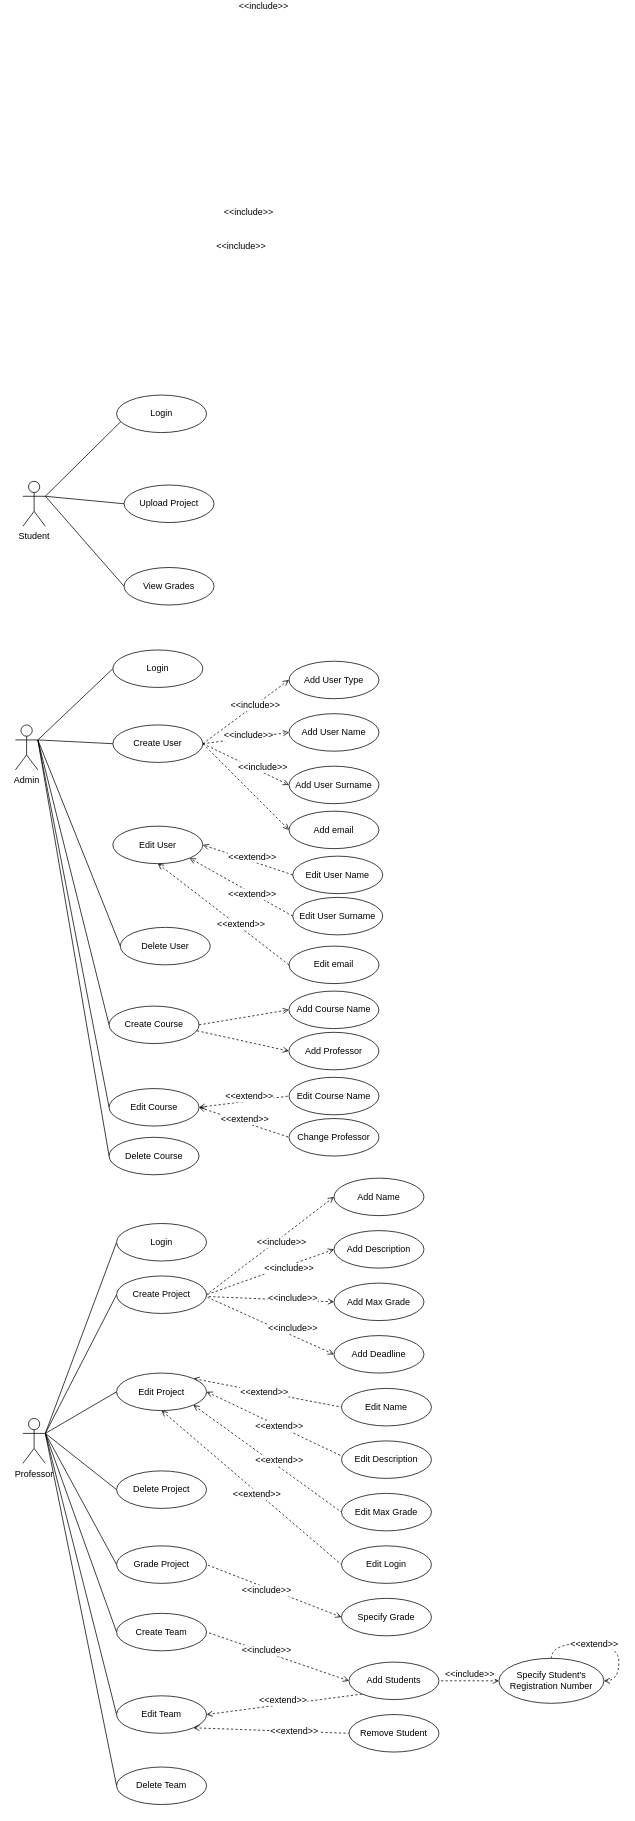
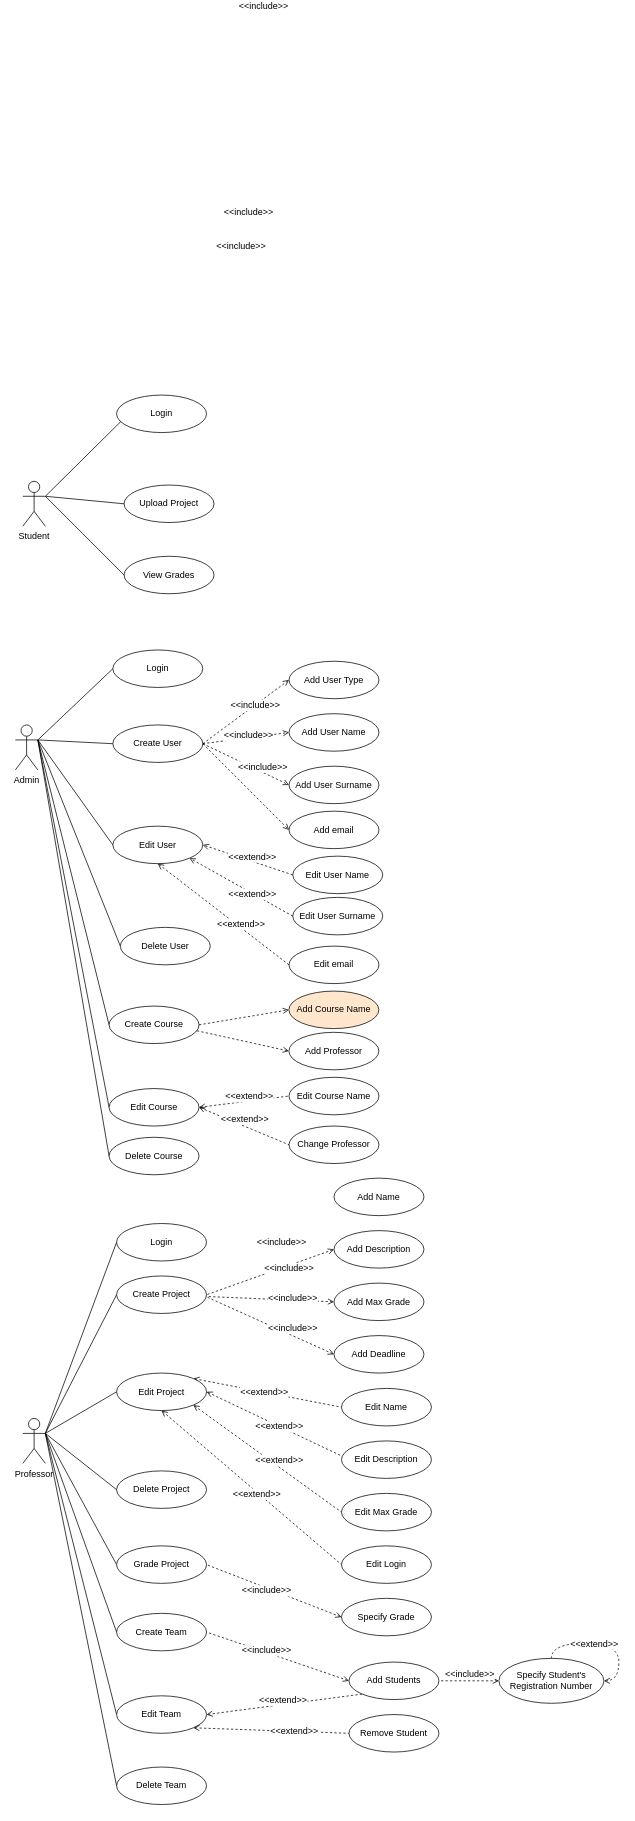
- <mxCell id="51" value="View Grades" style="ellipse;whiteSpace=wrap;html=1;" parent="1" vertex="1"><mxGeometry x="165" y="250" width="120" height="50" as="geometry" /></mxCell>
+ <mxCell id="51" value="View Grades" style="ellipse;whiteSpace=wrap;html=1;" parent="1" vertex="1"><mxGeometry x="165" y="235" width="120" height="50" as="geometry" /></mxCell>
+ <mxCell id="54" style="edgeStyle=none;rounded=0;orthogonalLoop=1;jettySize=auto;html=1;exitX=1;exitY=0.333;exitDx=0;exitDy=0;exitPerimeter=0;entryX=0;entryY=0.5;entryDx=0;entryDy=0;startArrow=none;startFill=0;endArrow=none;endFill=0;" parent="1" source="59" target="67" edge="1"><mxGeometry relative="1" as="geometry" /></mxCell>
- <mxCell id="102" value="Add Course Name" style="ellipse;whiteSpace=wrap;html=1;" vertex="1" parent="1"><mxGeometry x="384.845" y="815" width="120" height="50" as="geometry" /></mxCell>
+ <mxCell id="102" value="Add Course Name" style="ellipse;whiteSpace=wrap;html=1;fillColor=#ffe6cc;" vertex="1" parent="1"><mxGeometry x="384.845" y="815" width="120" height="50" as="geometry" /></mxCell>
- <mxCell id="107" value="Change Professor" style="ellipse;whiteSpace=wrap;html=1;" vertex="1" parent="1"><mxGeometry x="385" y="985" width="120" height="50" as="geometry" /></mxCell>
+ <mxCell id="107" value="Change Professor" style="ellipse;whiteSpace=wrap;html=1;" vertex="1" parent="1"><mxGeometry x="385" y="995" width="120" height="50" as="geometry" /></mxCell>
- <mxCell id="25" style="edgeStyle=none;rounded=0;orthogonalLoop=1;jettySize=auto;html=1;exitX=0;exitY=0.5;exitDx=0;exitDy=0;entryX=1;entryY=0.5;entryDx=0;entryDy=0;endArrow=none;endFill=0;dashed=1;startArrow=open;startFill=0;" parent="1" source="26" target="6" edge="1"><mxGeometry relative="1" as="geometry" /></mxCell>
